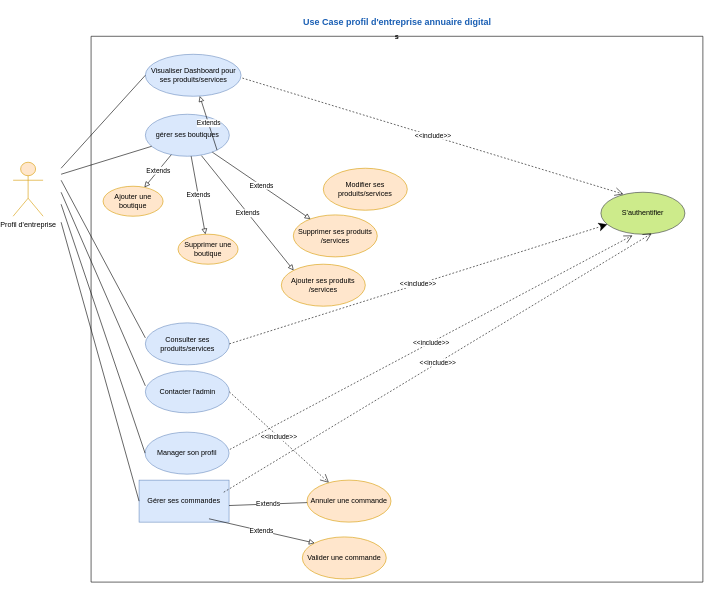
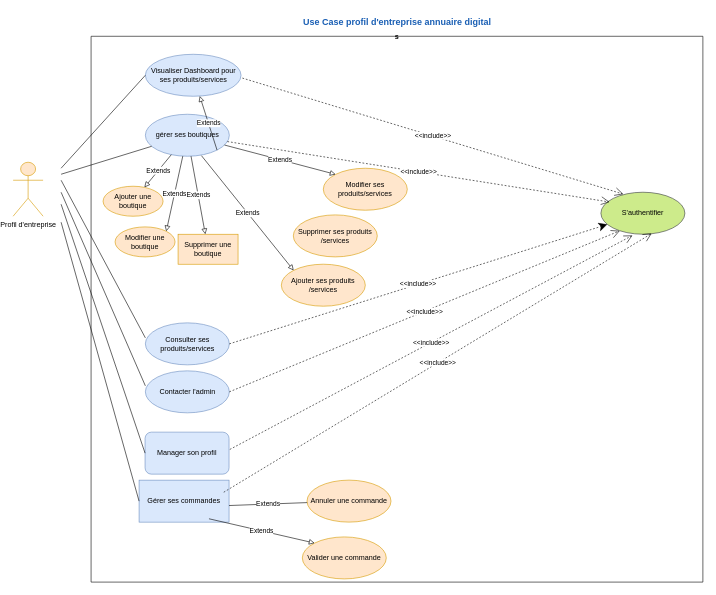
+ <mxCell id="11" value="&amp;lt;&amp;lt;include&amp;gt;&amp;gt;" style="endArrow=open;endSize=12;dashed=1;html=1;rounded=0;entryX=0.103;entryY=0.233;entryDx=0;entryDy=0;entryPerimeter=0;" parent="2" source="4" target="3" edge="1"><mxGeometry width="160" relative="1" as="geometry"><mxPoint x="270" y="182" as="sourcePoint" /><mxPoint x="435" y="150" as="targetPoint" /></mxGeometry></mxCell>
- <mxCell id="24" value="Extends" style="endArrow=block;endSize=7;endFill=0;html=1;rounded=0;" parent="2" source="4" target="6" edge="1"><mxGeometry width="160" relative="1" as="geometry"><mxPoint x="255" y="130" as="sourcePoint" /><mxPoint x="415" y="130" as="targetPoint" /></mxGeometry></mxCell>
+ <mxCell id="24" value="Extends" style="endArrow=block;endSize=7;endFill=0;html=1;rounded=0;entryX=0;entryY=0;entryDx=0;entryDy=0;" parent="2" source="4" target="5" edge="1"><mxGeometry width="160" relative="1" as="geometry"><mxPoint x="255" y="130" as="sourcePoint" /><mxPoint x="415" y="130" as="targetPoint" /></mxGeometry></mxCell>
+ <mxCell id="39" value="Extends" style="endArrow=block;endSize=7;endFill=0;html=1;rounded=0;entryX=1;entryY=0;entryDx=0;entryDy=0;" edge="1" parent="2" source="4" target="36"><mxGeometry width="160" relative="1" as="geometry"><mxPoint x="177" y="210" as="sourcePoint" /><mxPoint x="201" y="340" as="targetPoint" /></mxGeometry></mxCell>
+ <mxCell id="36" value="&lt;div&gt;Modifier une boutique&lt;br&gt;&lt;/div&gt;" style="ellipse;whiteSpace=wrap;html=1;fillColor=#ffe6cc;strokeColor=#d79b00;" vertex="1" parent="2"><mxGeometry x="40" y="317.8" width="100" height="50" as="geometry" /></mxCell>
- <mxCell id="35" value="&lt;div&gt;Supprimer une boutique&lt;br&gt;&lt;/div&gt;" style="ellipse;whiteSpace=wrap;html=1;fillColor=#ffe6cc;strokeColor=#d79b00;" vertex="1" parent="2"><mxGeometry x="145" y="330" width="100" height="50" as="geometry" /></mxCell>
+ <mxCell id="35" value="&lt;div&gt;Supprimer une boutique&lt;br&gt;&lt;/div&gt;" style="whiteSpace=wrap;html=1;fillColor=#ffe6cc;strokeColor=#d79b00;rounded=0;" vertex="1" parent="2"><mxGeometry x="145" y="330" width="100" height="50" as="geometry" /></mxCell>
- <mxCell id="12" value="&amp;lt;&amp;lt;include&amp;gt;&amp;gt;" style="endArrow=open;endSize=12;dashed=1;html=1;rounded=0;exitX=1;exitY=0.5;exitDx=0;exitDy=0;" parent="2" source="8" target="30" edge="1"><mxGeometry width="160" relative="1" as="geometry"><mxPoint x="240" y="808" as="sourcePoint" /><mxPoint x="490" y="227" as="targetPoint" /></mxGeometry></mxCell>
+ <mxCell id="12" value="&amp;lt;&amp;lt;include&amp;gt;&amp;gt;" style="endArrow=open;endSize=12;dashed=1;html=1;rounded=0;exitX=1;exitY=0.5;exitDx=0;exitDy=0;entryX=0.224;entryY=0.92;entryDx=0;entryDy=0;entryPerimeter=0;" parent="2" source="8" target="3" edge="1"><mxGeometry width="160" relative="1" as="geometry"><mxPoint x="240" y="808" as="sourcePoint" /><mxPoint x="490" y="227" as="targetPoint" /></mxGeometry></mxCell>
- <mxCell id="15" value="Manager son profil" style="ellipse;whiteSpace=wrap;html=1;fillColor=#dae8fc;strokeColor=#6c8ebf;" parent="2" vertex="1"><mxGeometry x="90" y="660" width="140" height="70" as="geometry" /></mxCell>
+ <mxCell id="15" value="Manager son profil" style="whiteSpace=wrap;html=1;fillColor=#dae8fc;strokeColor=#6c8ebf;rounded=1;" parent="2" vertex="1"><mxGeometry x="90" y="660" width="140" height="70" as="geometry" /></mxCell>
